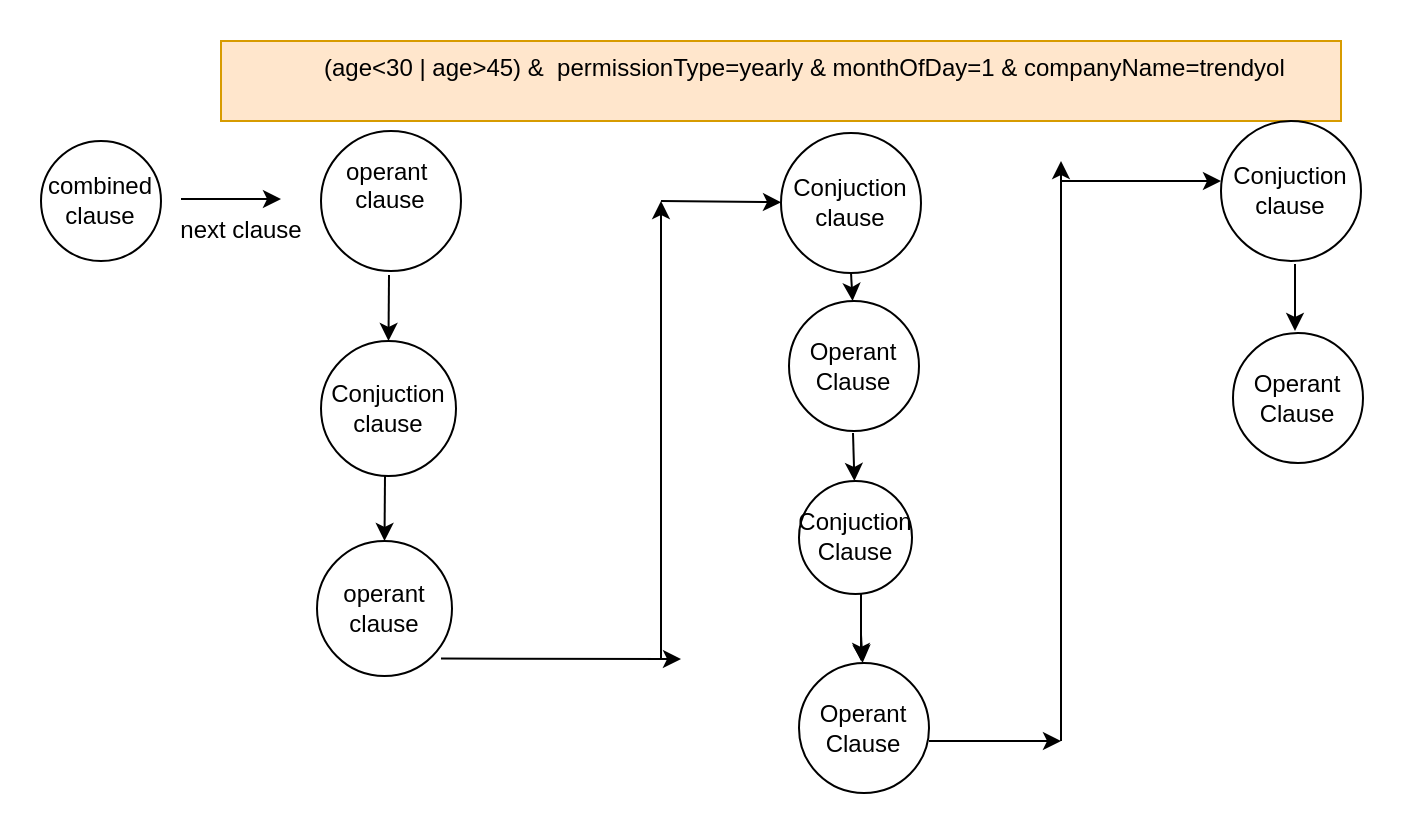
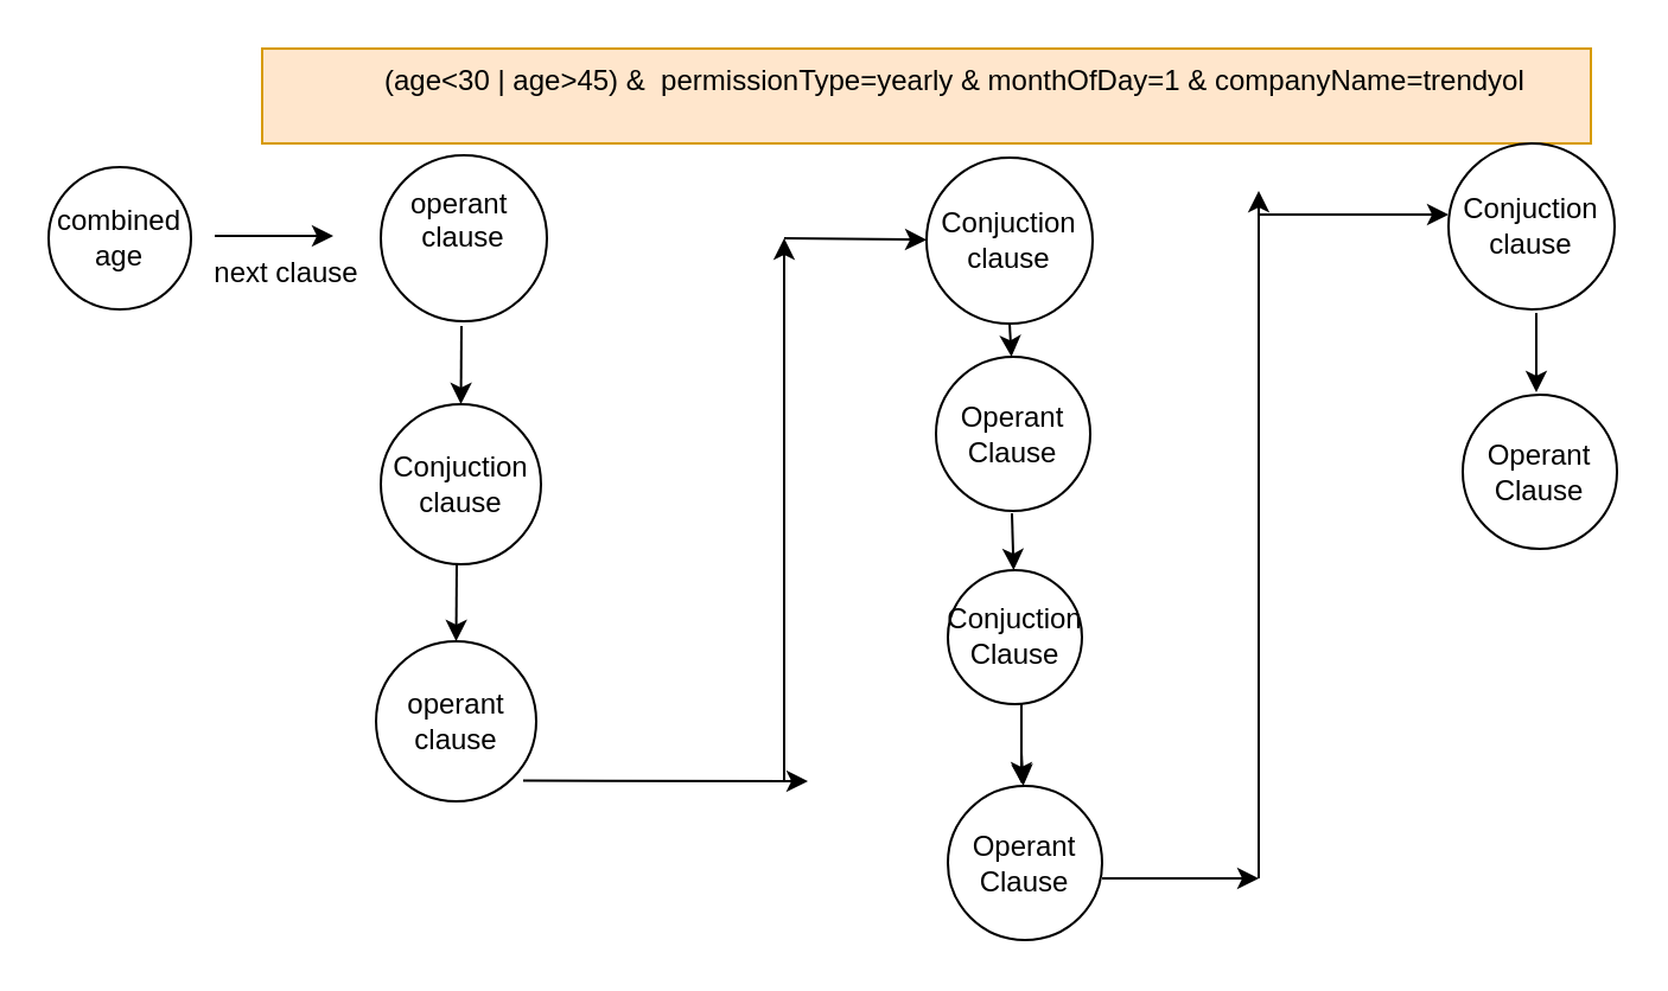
- <mxCell id="3" value="combined&lt;div&gt;clause&lt;/div&gt;" style="ellipse;whiteSpace=wrap;html=1;aspect=fixed;" vertex="1" parent="1"><mxGeometry x="20" y="70" width="60" height="60" as="geometry" /></mxCell>
+ <mxCell id="3" value="combined&lt;div&gt;age&lt;/div&gt;" style="ellipse;whiteSpace=wrap;html=1;aspect=fixed;" vertex="1" parent="1"><mxGeometry x="20" y="70" width="60" height="60" as="geometry" /></mxCell>
